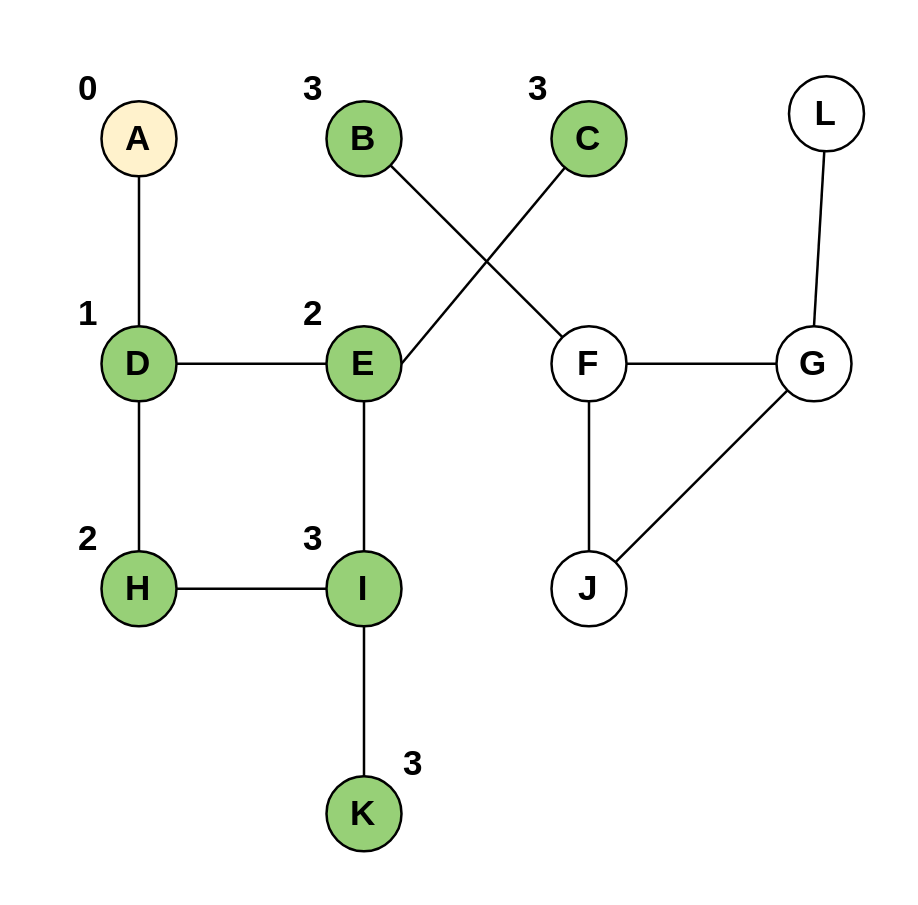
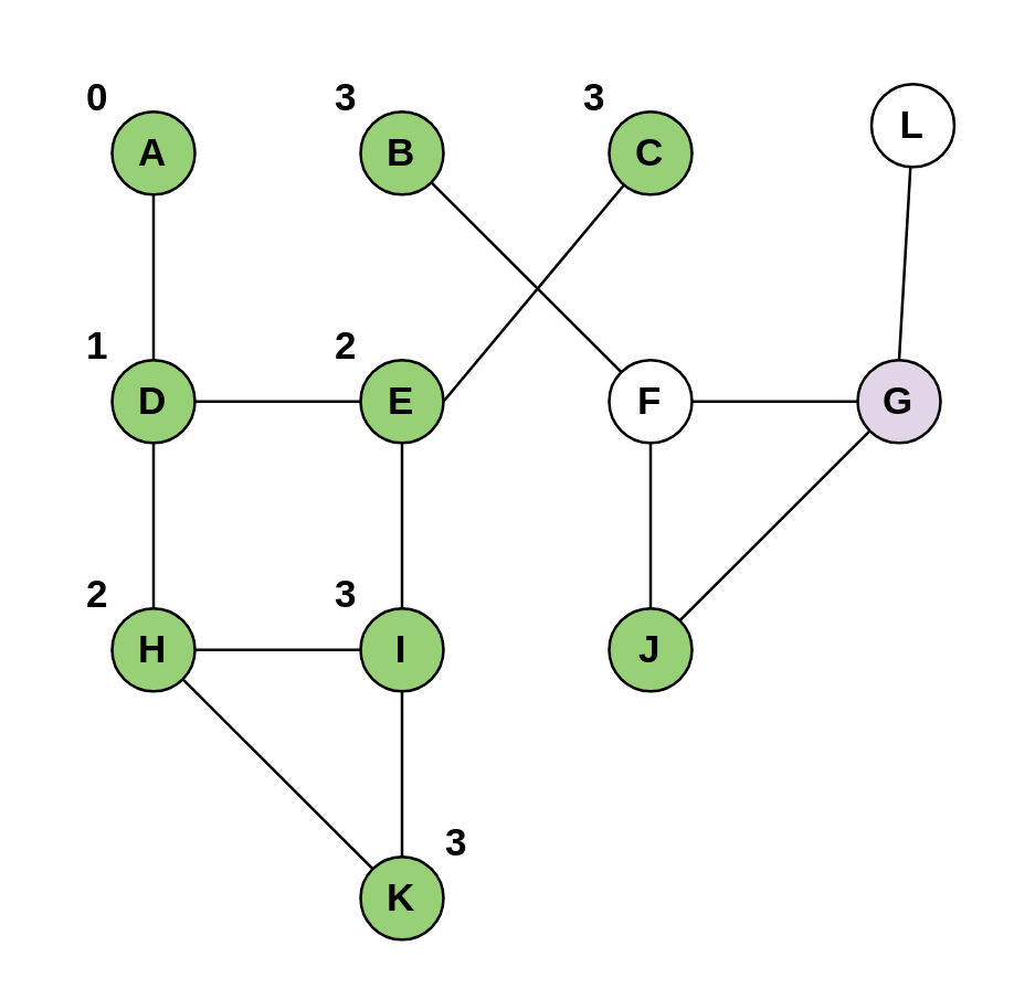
- <mxCell id="2" value="&lt;b&gt;&lt;font style=&quot;font-size: 14px&quot;&gt;A&lt;/font&gt;&lt;/b&gt;" style="ellipse;whiteSpace=wrap;html=1;fillColor=#fff2cc;" parent="1" vertex="1"><mxGeometry x="40" y="40" width="30" height="30" as="geometry" /></mxCell>
+ <mxCell id="2" value="&lt;b&gt;&lt;font style=&quot;font-size: 14px&quot;&gt;A&lt;/font&gt;&lt;/b&gt;" style="ellipse;whiteSpace=wrap;html=1;fillColor=#97D077;" parent="1" vertex="1"><mxGeometry x="40" y="40" width="30" height="30" as="geometry" /></mxCell>
- <mxCell id="21" value="&lt;b&gt;&lt;font style=&quot;font-size: 14px&quot;&gt;G&lt;/font&gt;&lt;/b&gt;" style="ellipse;whiteSpace=wrap;html=1;" parent="1" vertex="1"><mxGeometry x="310" y="130" width="30" height="30" as="geometry" /></mxCell>
+ <mxCell id="21" value="&lt;b&gt;&lt;font style=&quot;font-size: 14px&quot;&gt;G&lt;/font&gt;&lt;/b&gt;" style="ellipse;whiteSpace=wrap;html=1;fillColor=#e1d5e7;" parent="1" vertex="1"><mxGeometry x="310" y="130" width="30" height="30" as="geometry" /></mxCell>
- <mxCell id="15" value="&lt;b&gt;&lt;font style=&quot;font-size: 14px&quot;&gt;J&lt;/font&gt;&lt;/b&gt;" style="ellipse;whiteSpace=wrap;html=1;" parent="1" vertex="1"><mxGeometry x="220" y="220" width="30" height="30" as="geometry" /></mxCell>
+ <mxCell id="15" value="&lt;b&gt;&lt;font style=&quot;font-size: 14px&quot;&gt;J&lt;/font&gt;&lt;/b&gt;" style="ellipse;whiteSpace=wrap;html=1;fillColor=#97d077;" parent="1" vertex="1"><mxGeometry x="220" y="220" width="30" height="30" as="geometry" /></mxCell>
+ <mxCell id="14" value="" style="endArrow=none;html=1;" parent="1" source="12" target="8" edge="1"><mxGeometry width="50" height="50" relative="1" as="geometry"><mxPoint x="80" y="320" as="sourcePoint" /><mxPoint x="130" y="270" as="targetPoint" /></mxGeometry></mxCell>
